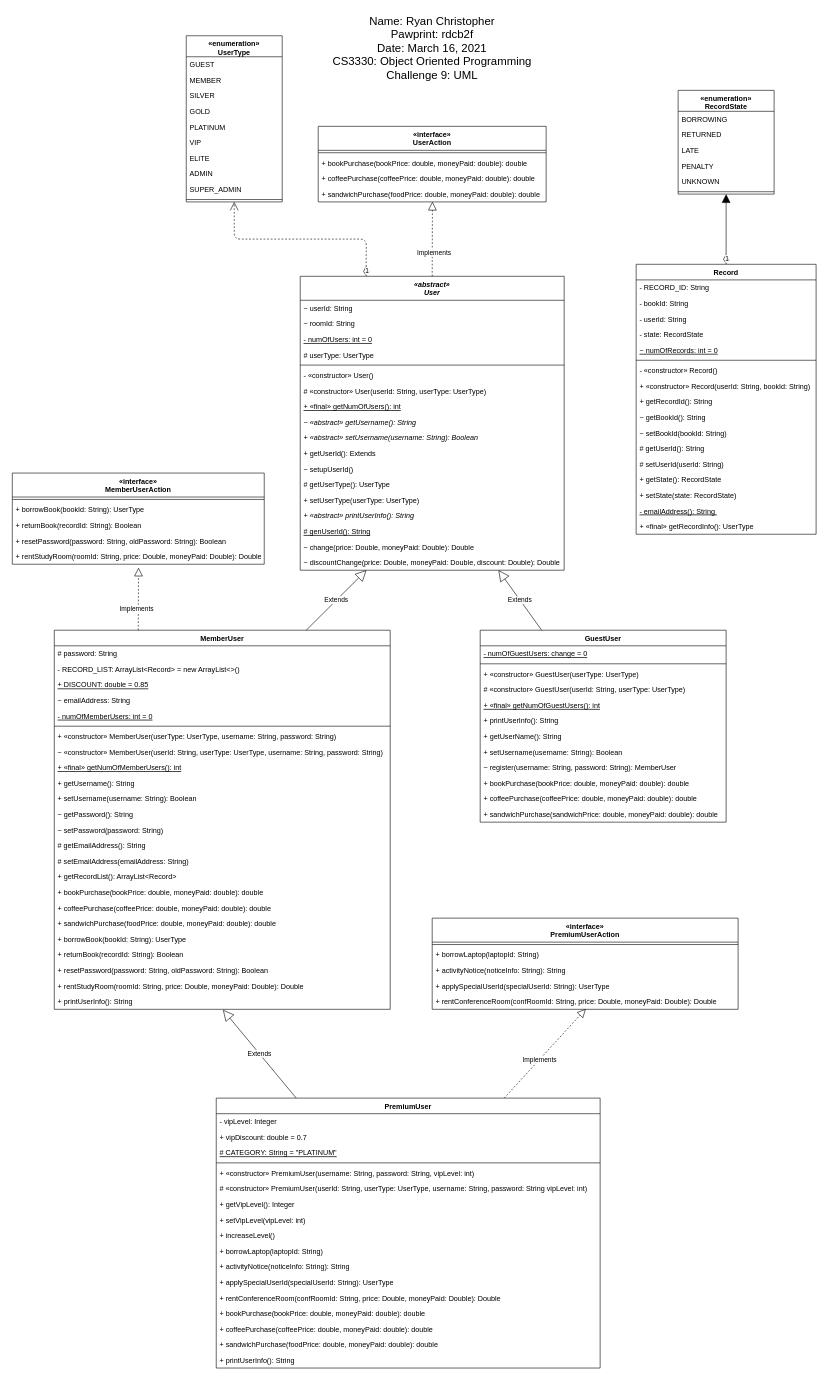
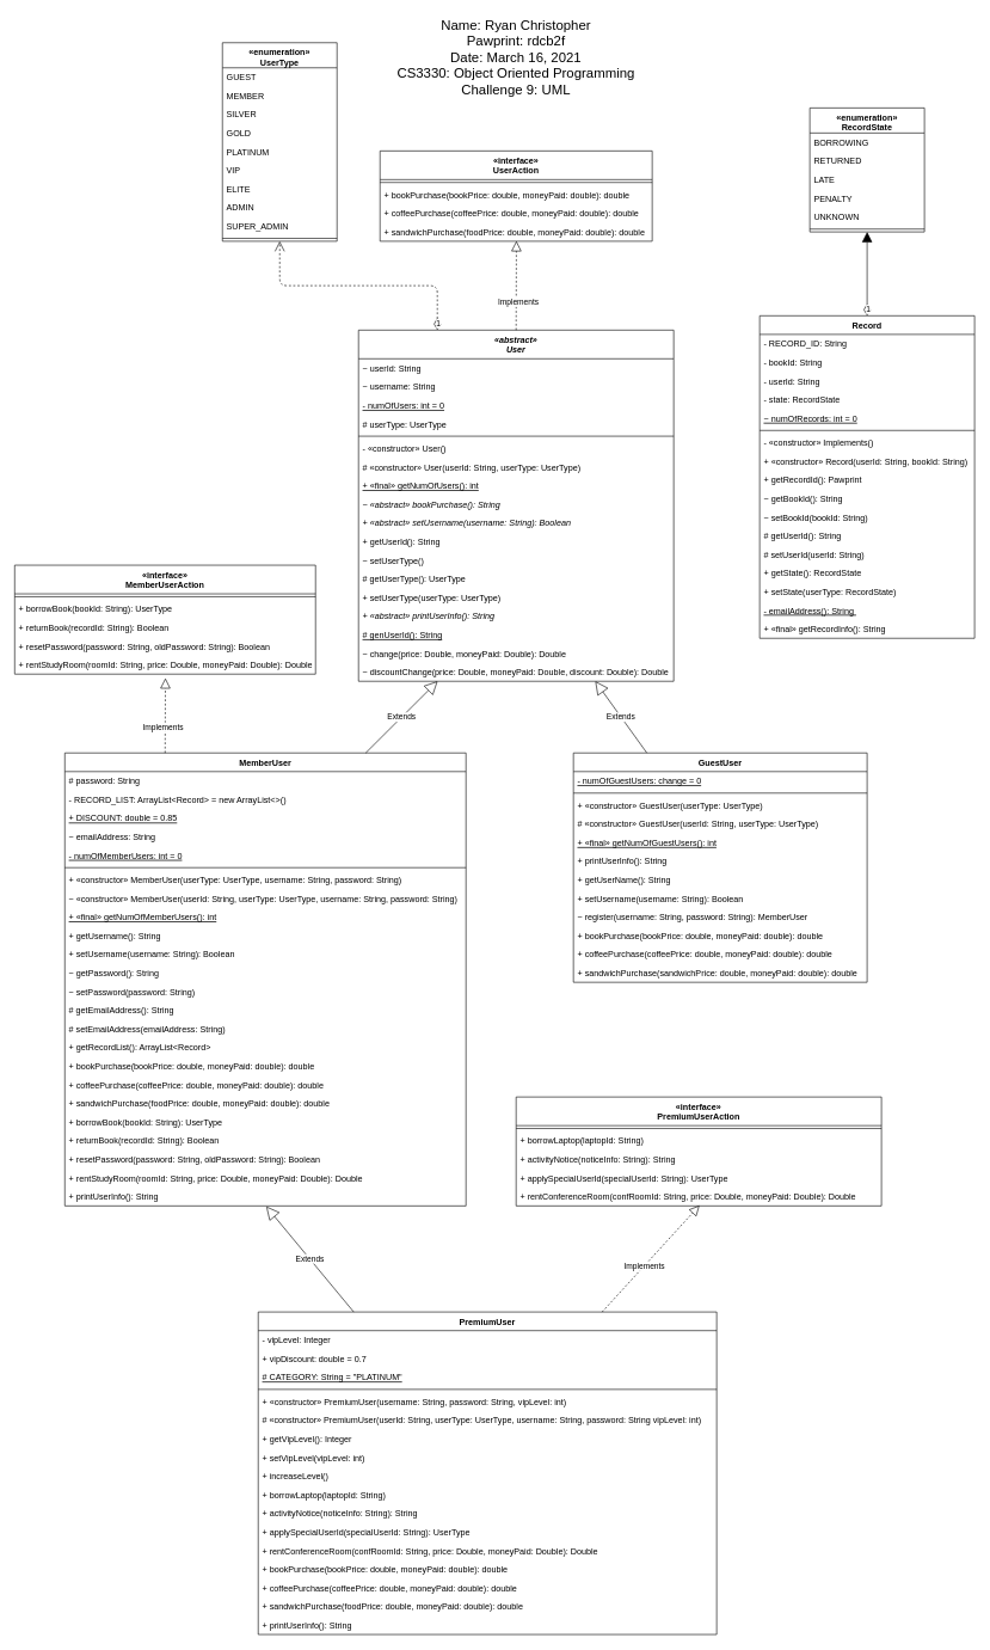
- <mxCell id="4" value="~ roomId: String" style="text;strokeColor=none;fillColor=none;align=left;verticalAlign=top;spacingLeft=4;spacingRight=4;overflow=hidden;rotatable=0;points=[[0,0.5],[1,0.5]];portConstraint=eastwest;" parent="2" vertex="1"><mxGeometry y="66" width="440" height="26" as="geometry" /></mxCell>
+ <mxCell id="4" value="~ username: String" style="text;strokeColor=none;fillColor=none;align=left;verticalAlign=top;spacingLeft=4;spacingRight=4;overflow=hidden;rotatable=0;points=[[0,0.5],[1,0.5]];portConstraint=eastwest;" parent="2" vertex="1"><mxGeometry y="66" width="440" height="26" as="geometry" /></mxCell>
- <mxCell id="101" value="- «constructor» Record()" style="text;strokeColor=none;fillColor=none;align=left;verticalAlign=top;spacingLeft=4;spacingRight=4;overflow=hidden;rotatable=0;points=[[0,0.5],[1,0.5]];portConstraint=eastwest;" vertex="1" parent="94"><mxGeometry y="164" width="300" height="26" as="geometry" /></mxCell>
+ <mxCell id="101" value="- «constructor» Implements()" style="text;strokeColor=none;fillColor=none;align=left;verticalAlign=top;spacingLeft=4;spacingRight=4;overflow=hidden;rotatable=0;points=[[0,0.5],[1,0.5]];portConstraint=eastwest;" vertex="1" parent="94"><mxGeometry y="164" width="300" height="26" as="geometry" /></mxCell>
- <mxCell id="103" value="+ getRecordId(): String" style="text;strokeColor=none;fillColor=none;align=left;verticalAlign=top;spacingLeft=4;spacingRight=4;overflow=hidden;rotatable=0;points=[[0,0.5],[1,0.5]];portConstraint=eastwest;" vertex="1" parent="94"><mxGeometry y="216" width="300" height="26" as="geometry" /></mxCell>
+ <mxCell id="103" value="+ getRecordId(): Pawprint" style="text;strokeColor=none;fillColor=none;align=left;verticalAlign=top;spacingLeft=4;spacingRight=4;overflow=hidden;rotatable=0;points=[[0,0.5],[1,0.5]];portConstraint=eastwest;" vertex="1" parent="94"><mxGeometry y="216" width="300" height="26" as="geometry" /></mxCell>
- <mxCell id="11" value="~ «abstract» getUsername(): String" style="text;strokeColor=none;fillColor=none;align=left;verticalAlign=top;spacingLeft=4;spacingRight=4;overflow=hidden;rotatable=0;points=[[0,0.5],[1,0.5]];portConstraint=eastwest;fontStyle=2" parent="2" vertex="1"><mxGeometry y="230" width="440" height="26" as="geometry" /></mxCell>
+ <mxCell id="11" value="~ «abstract» bookPurchase(): String" style="text;strokeColor=none;fillColor=none;align=left;verticalAlign=top;spacingLeft=4;spacingRight=4;overflow=hidden;rotatable=0;points=[[0,0.5],[1,0.5]];portConstraint=eastwest;fontStyle=2" parent="2" vertex="1"><mxGeometry y="230" width="440" height="26" as="geometry" /></mxCell>
- <mxCell id="13" value="+ getUserId(): Extends" style="text;strokeColor=none;fillColor=none;align=left;verticalAlign=top;spacingLeft=4;spacingRight=4;overflow=hidden;rotatable=0;points=[[0,0.5],[1,0.5]];portConstraint=eastwest;fontStyle=0" parent="2" vertex="1"><mxGeometry y="282" width="440" height="26" as="geometry" /></mxCell>
+ <mxCell id="13" value="+ getUserId(): String" style="text;strokeColor=none;fillColor=none;align=left;verticalAlign=top;spacingLeft=4;spacingRight=4;overflow=hidden;rotatable=0;points=[[0,0.5],[1,0.5]];portConstraint=eastwest;fontStyle=0" parent="2" vertex="1"><mxGeometry y="282" width="440" height="26" as="geometry" /></mxCell>
- <mxCell id="14" value="~ setupUserId()" style="text;strokeColor=none;fillColor=none;align=left;verticalAlign=top;spacingLeft=4;spacingRight=4;overflow=hidden;rotatable=0;points=[[0,0.5],[1,0.5]];portConstraint=eastwest;fontStyle=0" parent="2" vertex="1"><mxGeometry y="308" width="440" height="26" as="geometry" /></mxCell>
+ <mxCell id="14" value="~ setUserType()" style="text;strokeColor=none;fillColor=none;align=left;verticalAlign=top;spacingLeft=4;spacingRight=4;overflow=hidden;rotatable=0;points=[[0,0.5],[1,0.5]];portConstraint=eastwest;fontStyle=0" parent="2" vertex="1"><mxGeometry y="308" width="440" height="26" as="geometry" /></mxCell>
- <mxCell id="109" value="+ setState(state: RecordState) " style="text;strokeColor=none;fillColor=none;align=left;verticalAlign=top;spacingLeft=4;spacingRight=4;overflow=hidden;rotatable=0;points=[[0,0.5],[1,0.5]];portConstraint=eastwest;" vertex="1" parent="94"><mxGeometry y="372" width="300" height="26" as="geometry" /></mxCell>
+ <mxCell id="109" value="+ setState(userType: RecordState) " style="text;strokeColor=none;fillColor=none;align=left;verticalAlign=top;spacingLeft=4;spacingRight=4;overflow=hidden;rotatable=0;points=[[0,0.5],[1,0.5]];portConstraint=eastwest;" vertex="1" parent="94"><mxGeometry y="372" width="300" height="26" as="geometry" /></mxCell>
- <mxCell id="111" value="+ «final» getRecordInfo(): UserType " style="text;strokeColor=none;fillColor=none;align=left;verticalAlign=top;spacingLeft=4;spacingRight=4;overflow=hidden;rotatable=0;points=[[0,0.5],[1,0.5]];portConstraint=eastwest;fontStyle=0" vertex="1" parent="94"><mxGeometry y="424" width="300" height="26" as="geometry" /></mxCell>
+ <mxCell id="111" value="+ «final» getRecordInfo(): String " style="text;strokeColor=none;fillColor=none;align=left;verticalAlign=top;spacingLeft=4;spacingRight=4;overflow=hidden;rotatable=0;points=[[0,0.5],[1,0.5]];portConstraint=eastwest;fontStyle=0" vertex="1" parent="94"><mxGeometry y="424" width="300" height="26" as="geometry" /></mxCell>
